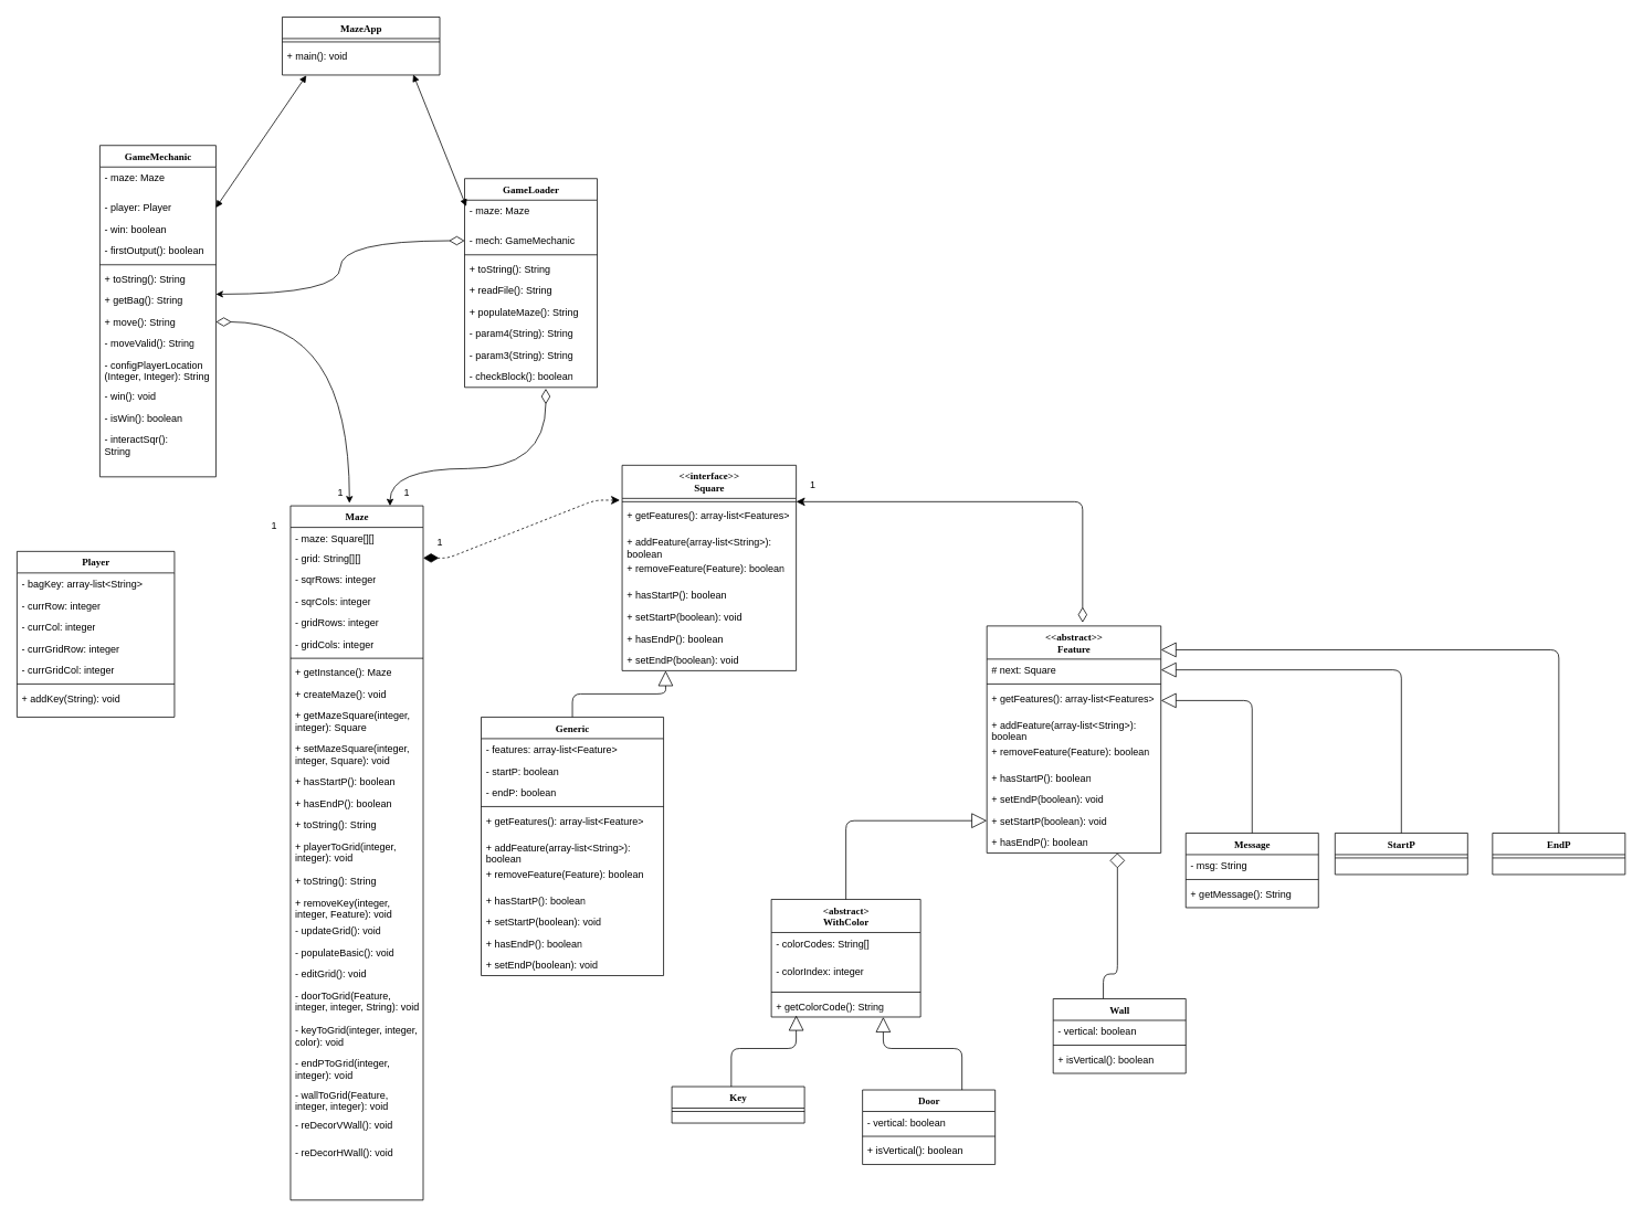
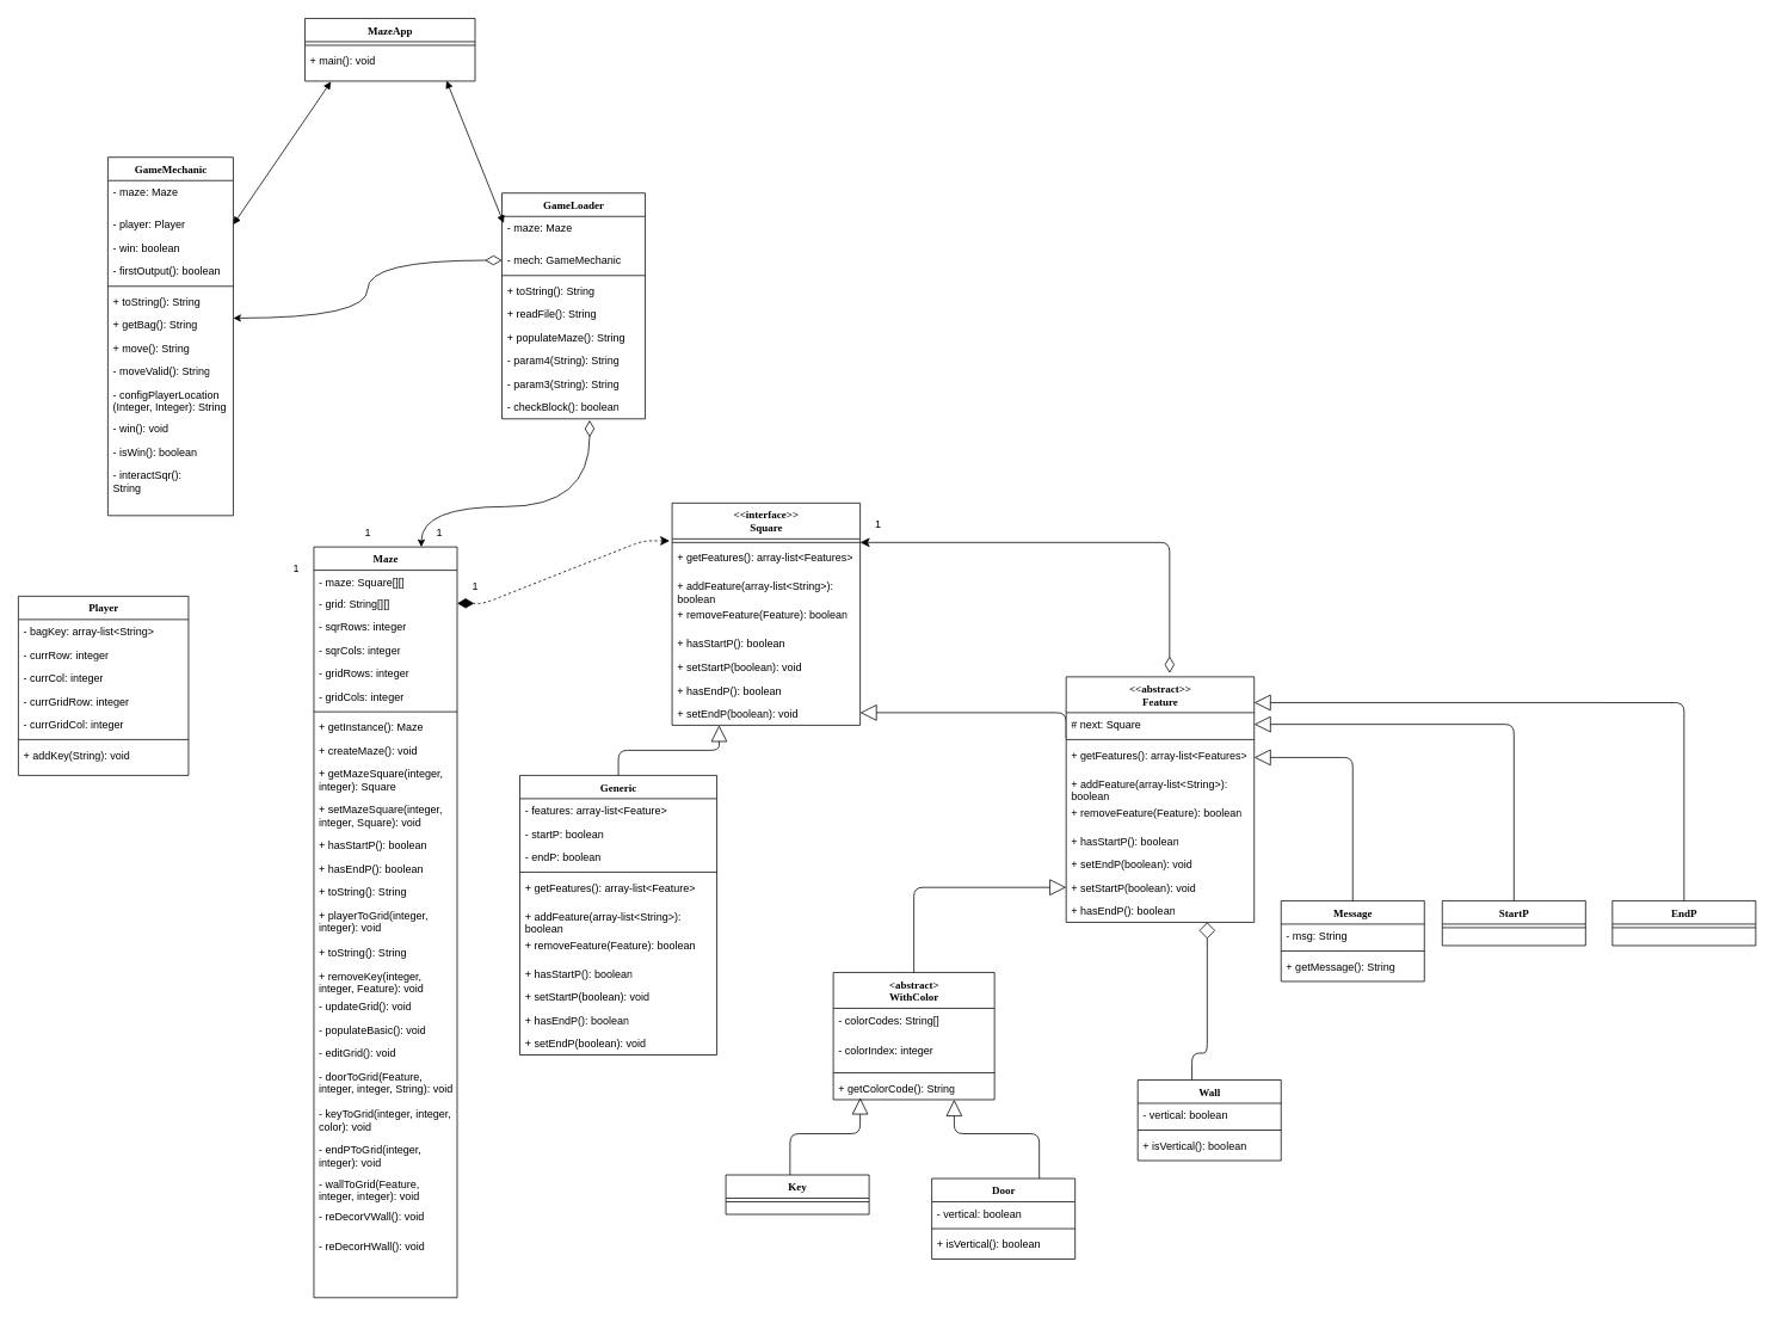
- <mxCell id="127" value="" style="endArrow=diamondThin;startArrow=classic;html=1;rounded=0;shadow=0;sketch=0;curved=1;jumpStyle=none;jumpSize=12;exitX=0.444;exitY=-0.004;exitDx=0;exitDy=0;exitPerimeter=0;edgeStyle=orthogonalEdgeStyle;endFill=0;endSize=16;entryX=1;entryY=0.5;entryDx=0;entryDy=0;" edge="1" parent="1" source="2" target="121"><mxGeometry width="50" height="50" relative="1" as="geometry"><mxPoint x="220.38" y="757.992" as="sourcePoint" /><mxPoint x="270" y="255" as="targetPoint" /></mxGeometry></mxCell>
+ <mxCell id="55" style="edgeStyle=orthogonalEdgeStyle;html=1;labelBackgroundColor=none;startFill=0;startSize=8;endArrow=block;endFill=0;endSize=16;fontFamily=Verdana;fontSize=12;exitX=0;exitY=0.25;exitDx=0;exitDy=0;" parent="1" source="56" target="29" edge="1"><mxGeometry relative="1" as="geometry"><Array as="points"><mxPoint x="1190" y="795" /><mxPoint x="910" y="795" /></Array></mxGeometry></mxCell>
